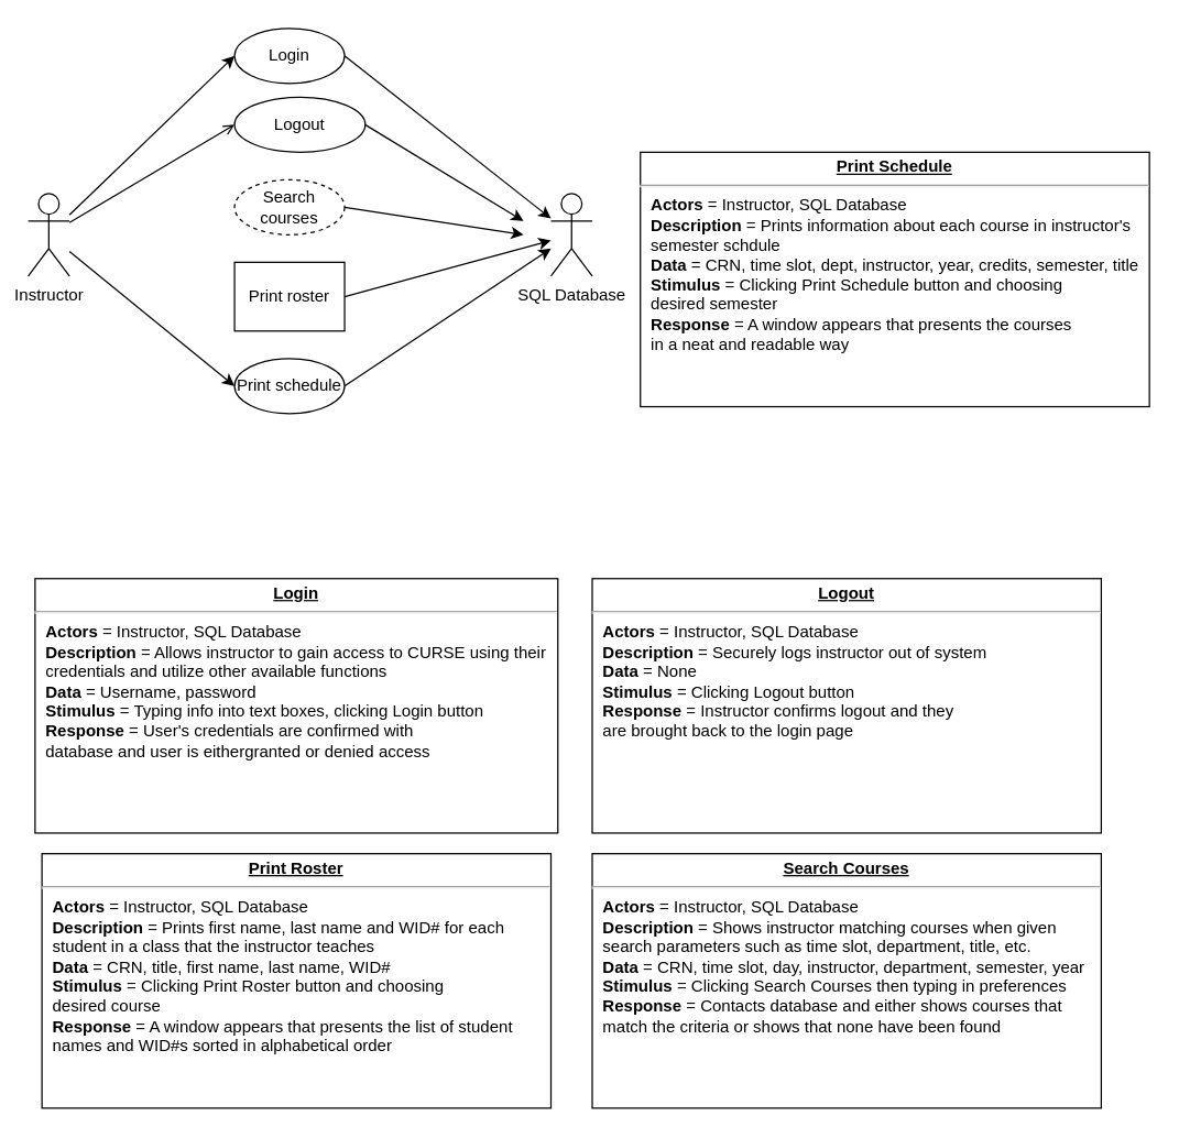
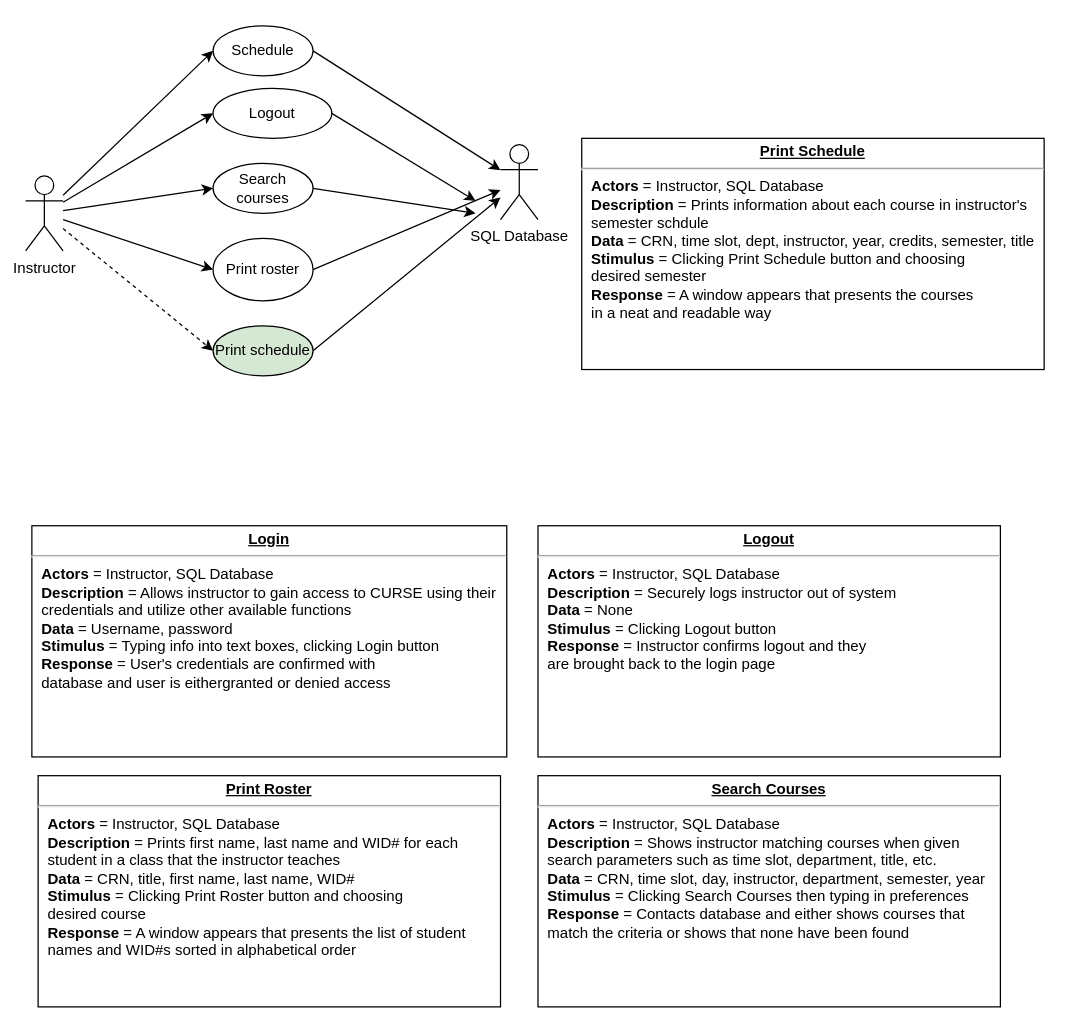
- <mxCell id="6" value="Login" style="ellipse;whiteSpace=wrap;html=1;" parent="1" vertex="1"><mxGeometry x="170" width="80" height="40" as="geometry" y="20" /></mxCell>
+ <mxCell id="6" value="Schedule" style="ellipse;whiteSpace=wrap;html=1;" parent="1" vertex="1"><mxGeometry x="170" width="80" height="40" as="geometry" y="20" /></mxCell>
- <mxCell id="11" value="" style="endArrow=open;html=1;entryX=0;entryY=0.5;entryDx=0;entryDy=0;" parent="1" source="5" target="10" edge="1"><mxGeometry width="50" height="50" relative="1" as="geometry"><mxPoint x="100" y="140" as="sourcePoint" /><mxPoint x="150" y="90" as="targetPoint" /></mxGeometry></mxCell>
+ <mxCell id="11" value="" style="endArrow=classic;html=1;entryX=0;entryY=0.5;entryDx=0;entryDy=0;" parent="1" source="5" target="10" edge="1"><mxGeometry width="50" height="50" relative="1" as="geometry"><mxPoint x="100" y="140" as="sourcePoint" /><mxPoint x="150" y="90" as="targetPoint" /></mxGeometry></mxCell>
- <mxCell id="8" value="Search courses" style="ellipse;whiteSpace=wrap;html=1;dashed=1;" parent="1" vertex="1"><mxGeometry x="170" y="130" width="80" height="40" as="geometry" /></mxCell>
+ <mxCell id="8" value="Search courses" style="ellipse;whiteSpace=wrap;html=1;" parent="1" vertex="1"><mxGeometry x="170" y="130" width="80" height="40" as="geometry" /></mxCell>
+ <mxCell id="9" value="" style="endArrow=classic;html=1;entryX=0;entryY=0.5;entryDx=0;entryDy=0;" parent="1" source="5" target="8" edge="1"><mxGeometry width="50" height="50" relative="1" as="geometry"><mxPoint x="110" y="250" as="sourcePoint" /><mxPoint x="160" y="200" as="targetPoint" /></mxGeometry></mxCell>
- <mxCell id="15" value="SQL Database" style="shape=umlActor;verticalLabelPosition=bottom;labelBackgroundColor=#ffffff;verticalAlign=top;html=1;" parent="1" vertex="1"><mxGeometry x="400" y="140" width="30" height="60" as="geometry" /></mxCell>
+ <mxCell id="15" value="SQL Database" style="shape=umlActor;verticalLabelPosition=bottom;labelBackgroundColor=#ffffff;verticalAlign=top;html=1;" parent="1" vertex="1"><mxGeometry x="400" y="115" width="30" height="60" as="geometry" /></mxCell>
+ <mxCell id="13" value="" style="endArrow=classic;html=1;entryX=0;entryY=0.5;entryDx=0;entryDy=0;" parent="1" source="5" target="21" edge="1"><mxGeometry width="50" height="50" relative="1" as="geometry"><mxPoint x="120" y="240" as="sourcePoint" /><mxPoint x="170" y="260" as="targetPoint" /></mxGeometry></mxCell>
- <mxCell id="21" value="Print roster" style="whiteSpace=wrap;html=1;rounded=0;" parent="1" vertex="1"><mxGeometry x="170" y="190" width="80" height="50" as="geometry" /></mxCell>
+ <mxCell id="21" value="Print roster" style="ellipse;whiteSpace=wrap;html=1;" parent="1" vertex="1"><mxGeometry x="170" y="190" width="80" height="50" as="geometry" /></mxCell>
- <mxCell id="14" value="" style="endArrow=classic;html=1;entryX=0;entryY=0.5;entryDx=0;entryDy=0;" parent="1" source="5" target="12" edge="1"><mxGeometry width="50" height="50" relative="1" as="geometry"><mxPoint x="50" y="240.001" as="sourcePoint" /><mxPoint x="170" y="329" as="targetPoint" /></mxGeometry></mxCell>
+ <mxCell id="14" value="" style="endArrow=classic;html=1;entryX=0;entryY=0.5;entryDx=0;entryDy=0;dashed=1;" parent="1" source="5" target="12" edge="1"><mxGeometry width="50" height="50" relative="1" as="geometry"><mxPoint x="50" y="240.001" as="sourcePoint" /><mxPoint x="170" y="329" as="targetPoint" /></mxGeometry></mxCell>
- <mxCell id="12" value="Print schedule" style="ellipse;whiteSpace=wrap;html=1;" parent="1" vertex="1"><mxGeometry x="170" y="260" width="80" height="40" as="geometry" /></mxCell>
+ <mxCell id="12" value="Print schedule" style="ellipse;whiteSpace=wrap;html=1;fillColor=#d5e8d4;" parent="1" vertex="1"><mxGeometry x="170" y="260" width="80" height="40" as="geometry" /></mxCell>
